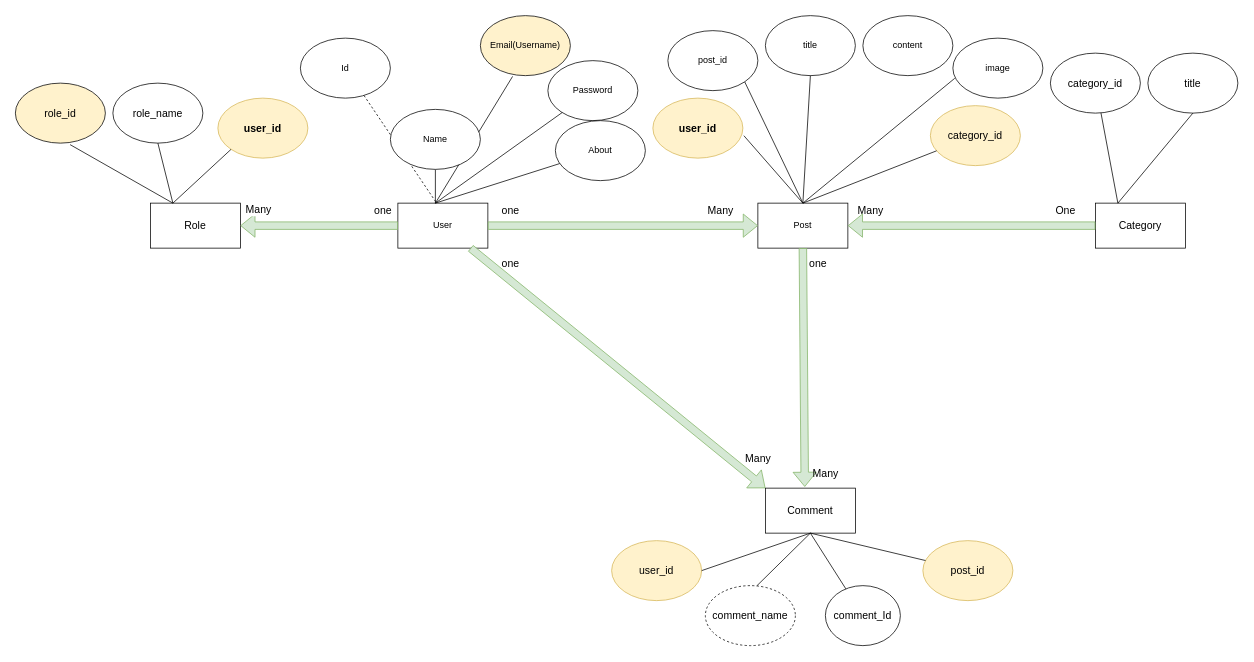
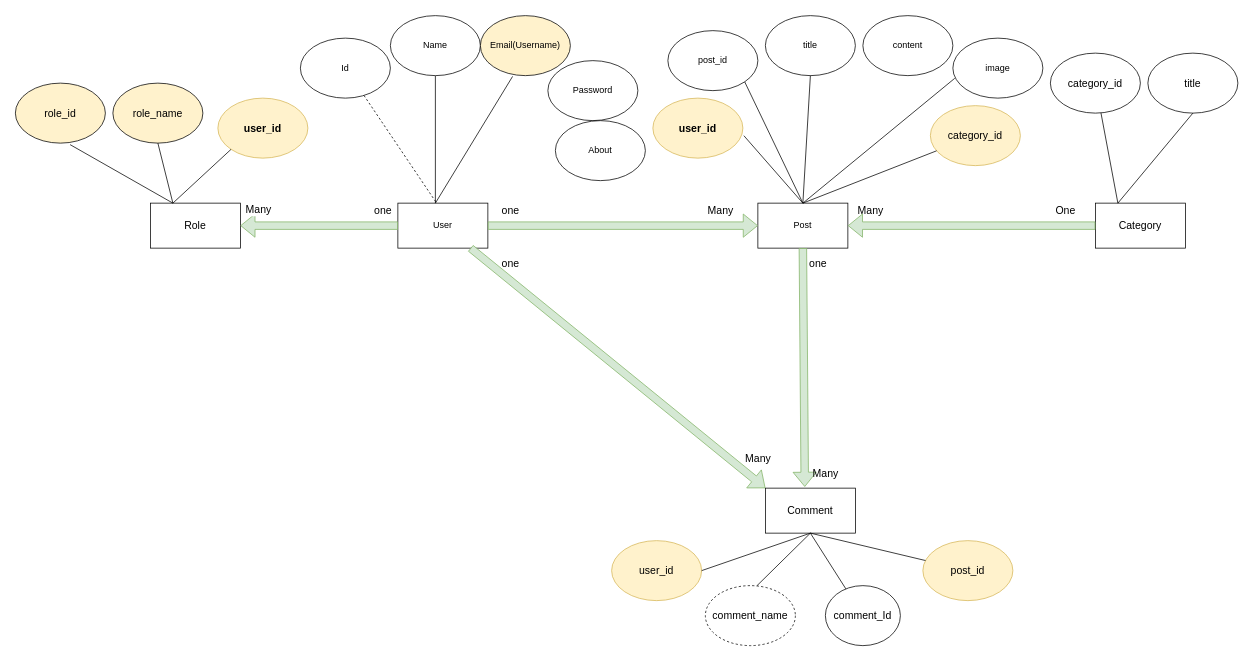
- <mxCell id="51" value="role_name" style="ellipse;whiteSpace=wrap;html=1;fontSize=14;" vertex="1" parent="1"><mxGeometry x="150" y="110" width="120" height="80" as="geometry" /></mxCell>
+ <mxCell id="51" value="role_name" style="ellipse;whiteSpace=wrap;html=1;fontSize=14;fillColor=#fff2cc;" vertex="1" parent="1"><mxGeometry x="150" y="110" width="120" height="80" as="geometry" /></mxCell>
- <mxCell id="6" value="Name" style="ellipse;whiteSpace=wrap;html=1;" vertex="1" parent="1"><mxGeometry x="520" y="145" width="120" height="80" as="geometry" /></mxCell>
+ <mxCell id="6" value="Name" style="ellipse;whiteSpace=wrap;html=1;" vertex="1" parent="1"><mxGeometry x="520" width="120" height="80" as="geometry" y="20" /></mxCell>
- <mxCell id="10" value="" style="endArrow=none;html=1;rounded=0;" edge="1" parent="1" source="9" target="8"><mxGeometry width="50" height="50" relative="1" as="geometry"><mxPoint x="790" y="280" as="sourcePoint" /><mxPoint x="840" y="230" as="targetPoint" /><Array as="points"><mxPoint x="580" y="270" /></Array></mxGeometry></mxCell>
